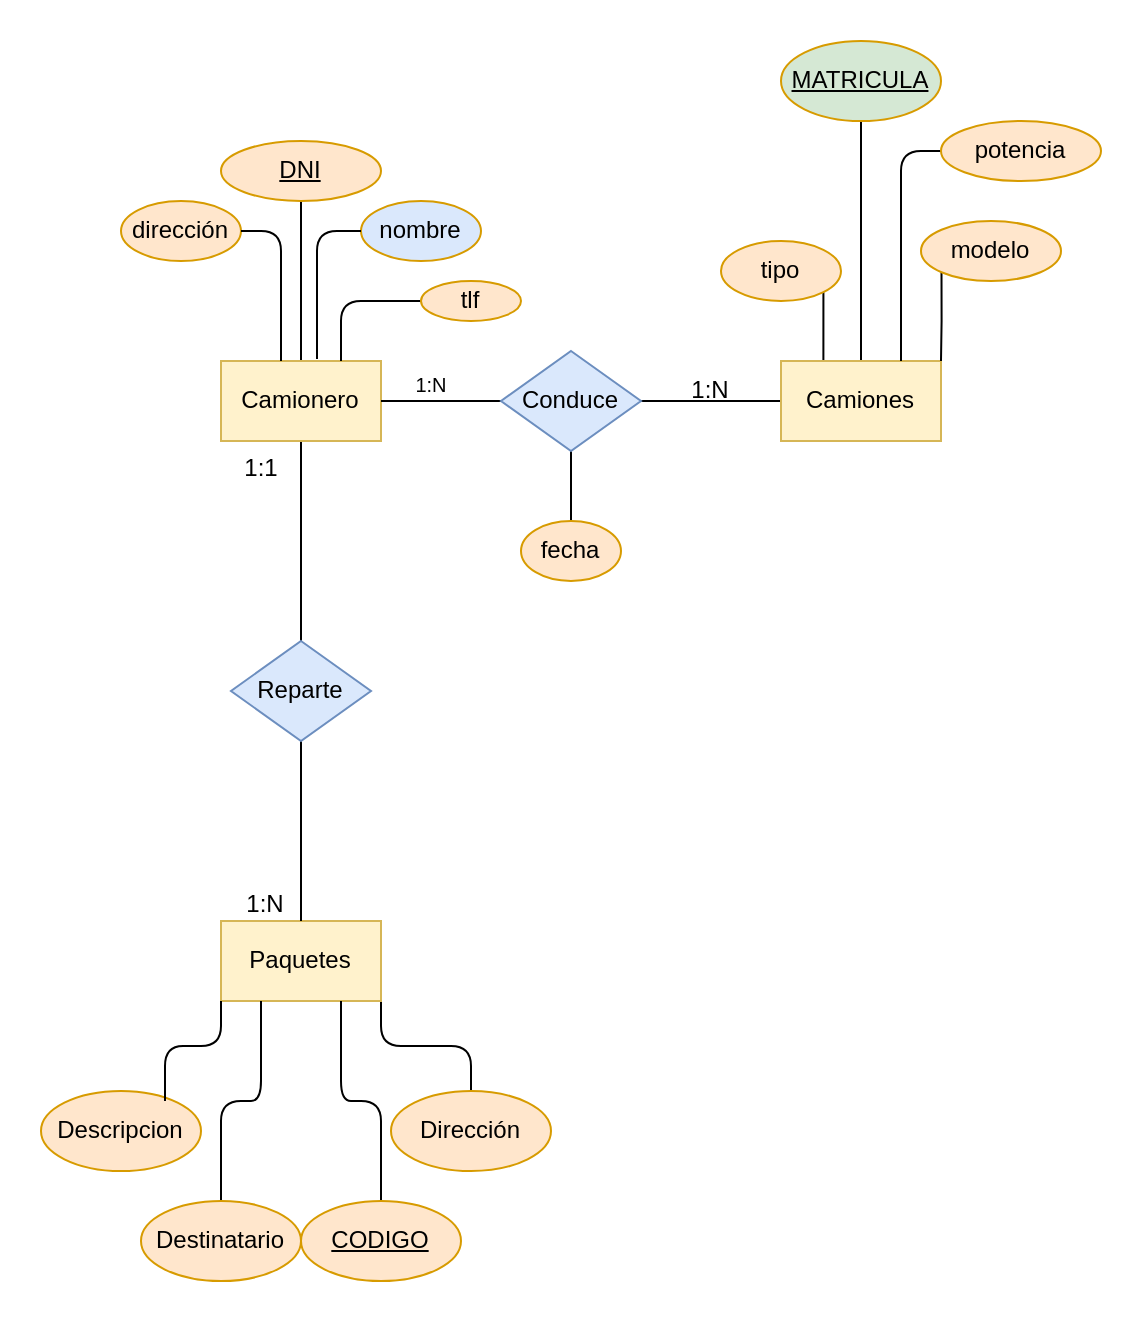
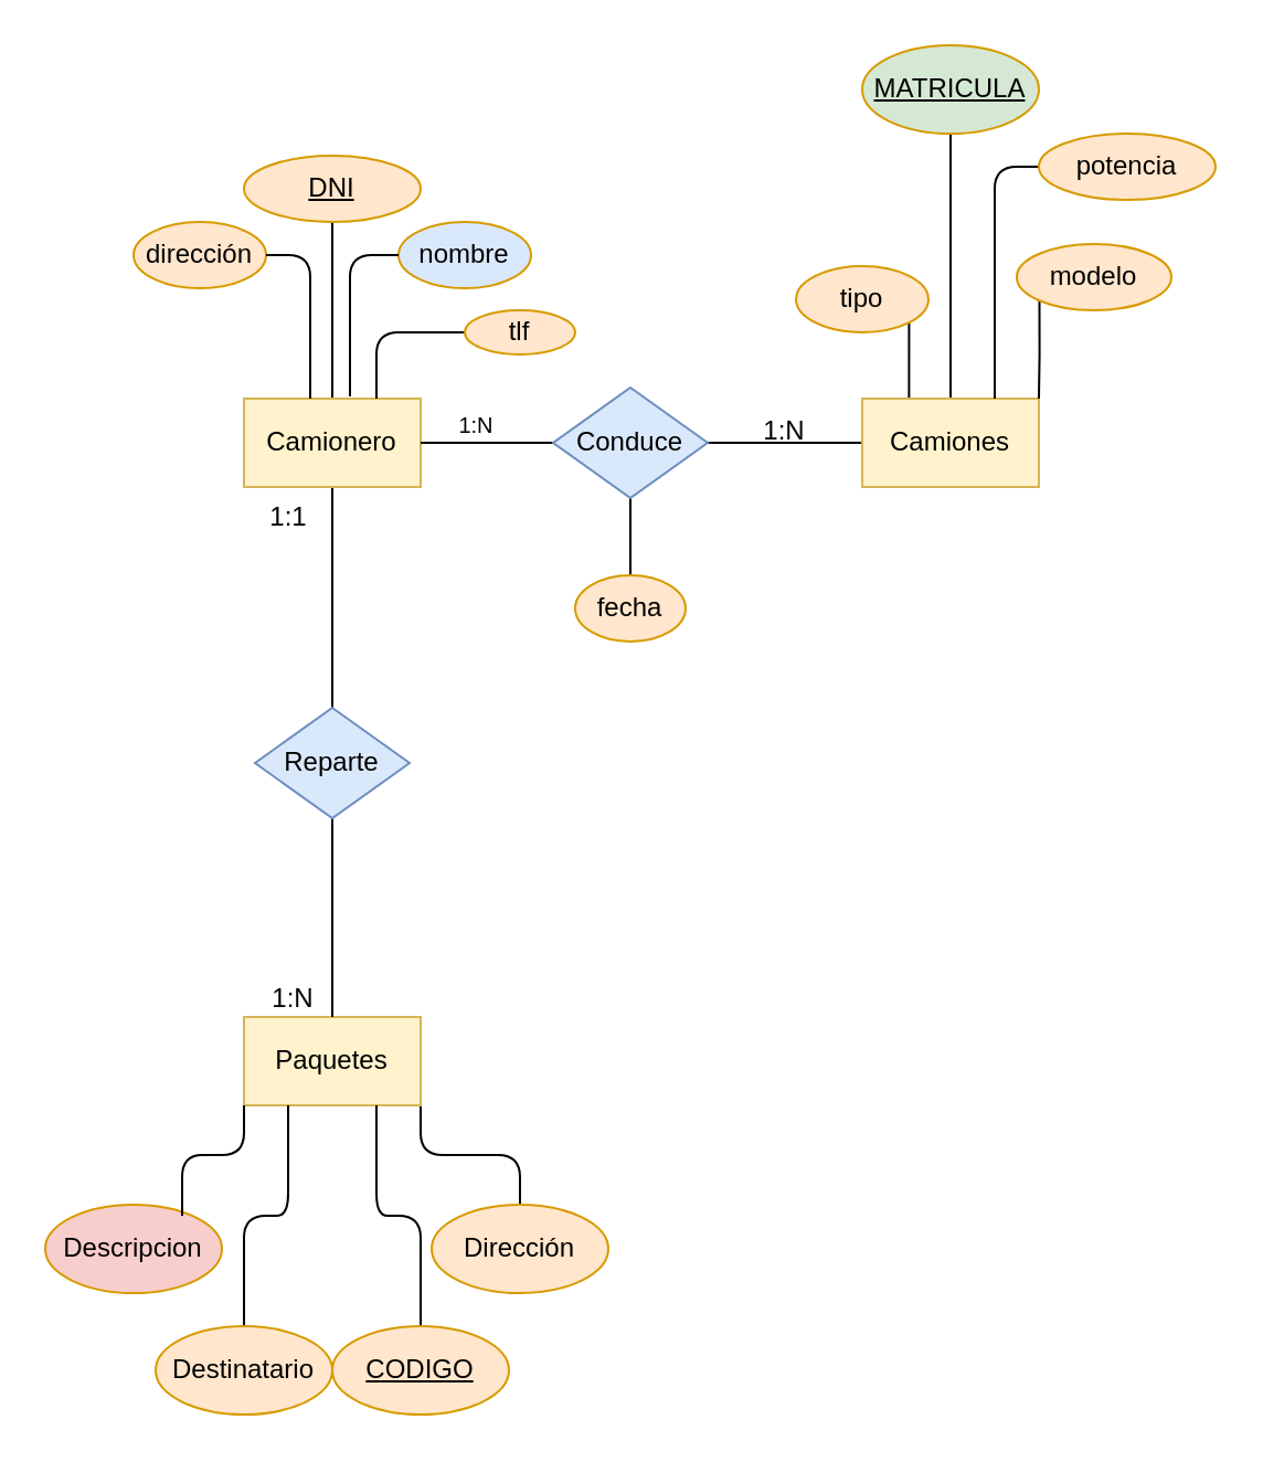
- <mxCell id="29" value="Descripcion" style="ellipse;whiteSpace=wrap;html=1;fillColor=#ffe6cc;strokeColor=#d79b00;" vertex="1" parent="1"><mxGeometry x="20" y="545" width="80" height="40" as="geometry" /></mxCell>
+ <mxCell id="29" value="Descripcion" style="ellipse;whiteSpace=wrap;html=1;fillColor=#f8cecc;strokeColor=#d79b00;" vertex="1" parent="1"><mxGeometry x="20" y="545" width="80" height="40" as="geometry" /></mxCell>
